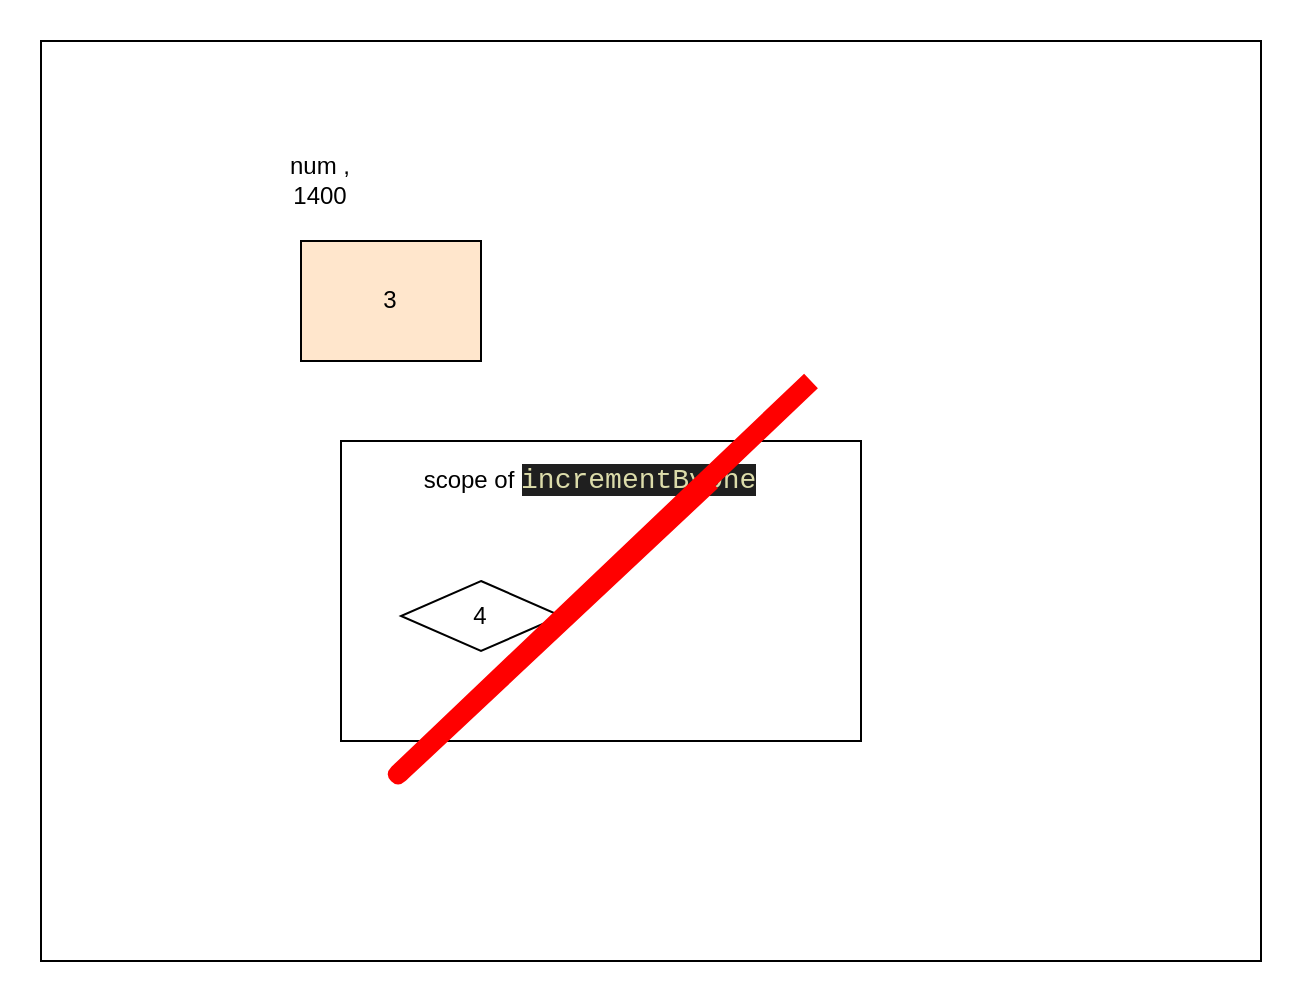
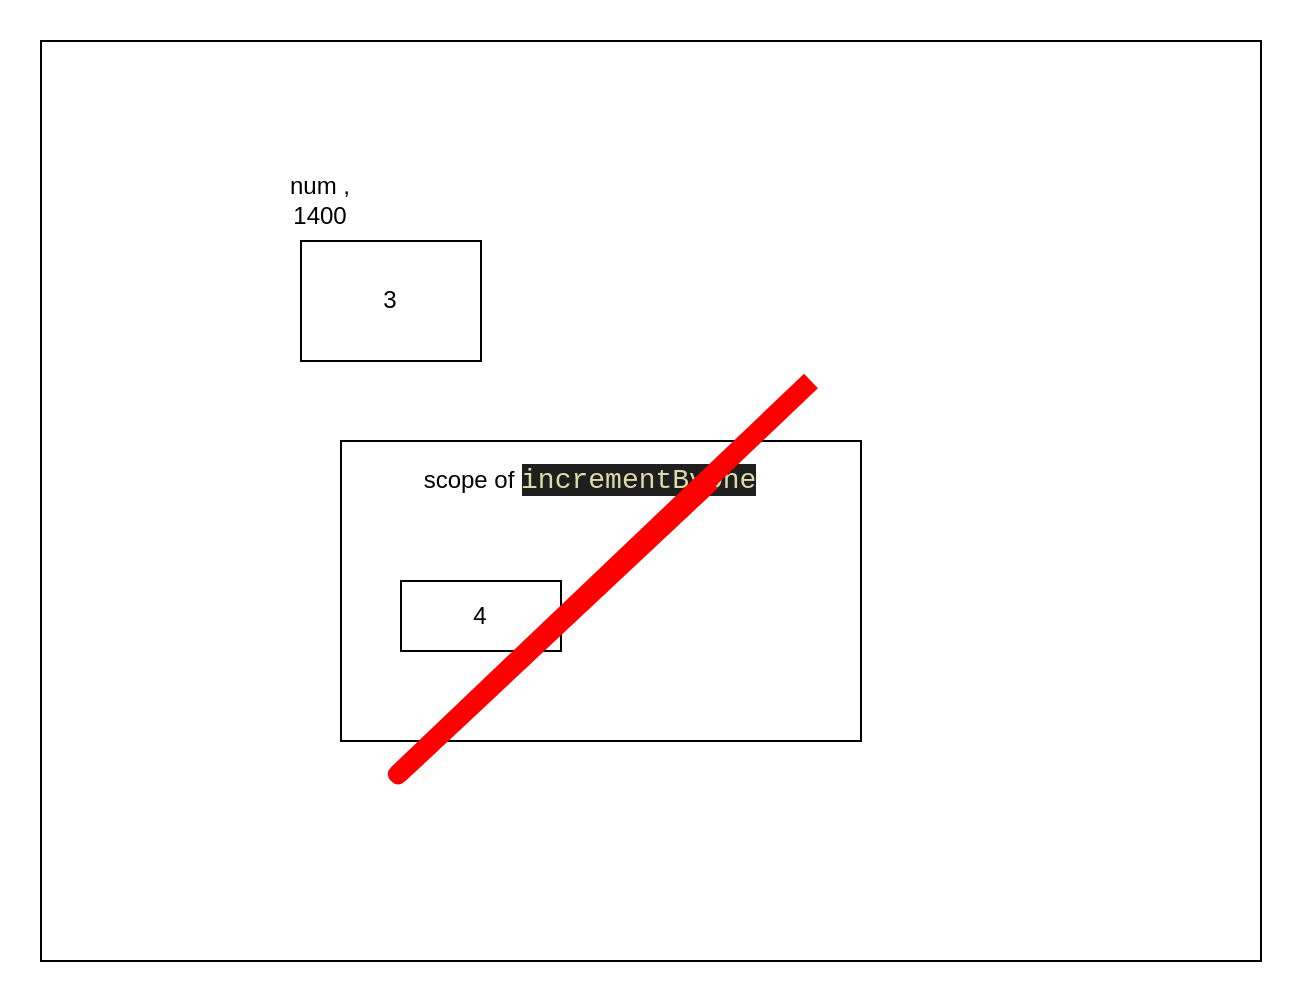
- <mxCell id="4" value="num , 1400" style="text;html=1;strokeColor=none;fillColor=none;align=center;verticalAlign=middle;whiteSpace=wrap;rounded=0;" parent="1" vertex="1"><mxGeometry x="140" y="80" width="40" height="20" as="geometry" /></mxCell>
+ <mxCell id="4" value="num , 1400" style="text;html=1;strokeColor=none;fillColor=none;align=center;verticalAlign=middle;whiteSpace=wrap;rounded=0;" parent="1" vertex="1"><mxGeometry x="140" y="90" width="40" height="20" as="geometry" /></mxCell>
- <mxCell id="3" value="3" style="rounded=0;whiteSpace=wrap;html=1;fillColor=#ffe6cc;" parent="1" vertex="1"><mxGeometry x="150" y="120" width="90" height="60" as="geometry" /></mxCell>
+ <mxCell id="3" value="3" style="rounded=0;whiteSpace=wrap;html=1;" parent="1" vertex="1"><mxGeometry x="150" y="120" width="90" height="60" as="geometry" /></mxCell>
- <mxCell id="7" value="4" style="rhombus;whiteSpace=wrap;html=1;" parent="1" vertex="1"><mxGeometry x="200" y="290" width="80" height="35" as="geometry" /></mxCell>
+ <mxCell id="7" value="4" style="rounded=0;whiteSpace=wrap;html=1;" parent="1" vertex="1"><mxGeometry x="200" y="290" width="80" height="35" as="geometry" /></mxCell>
